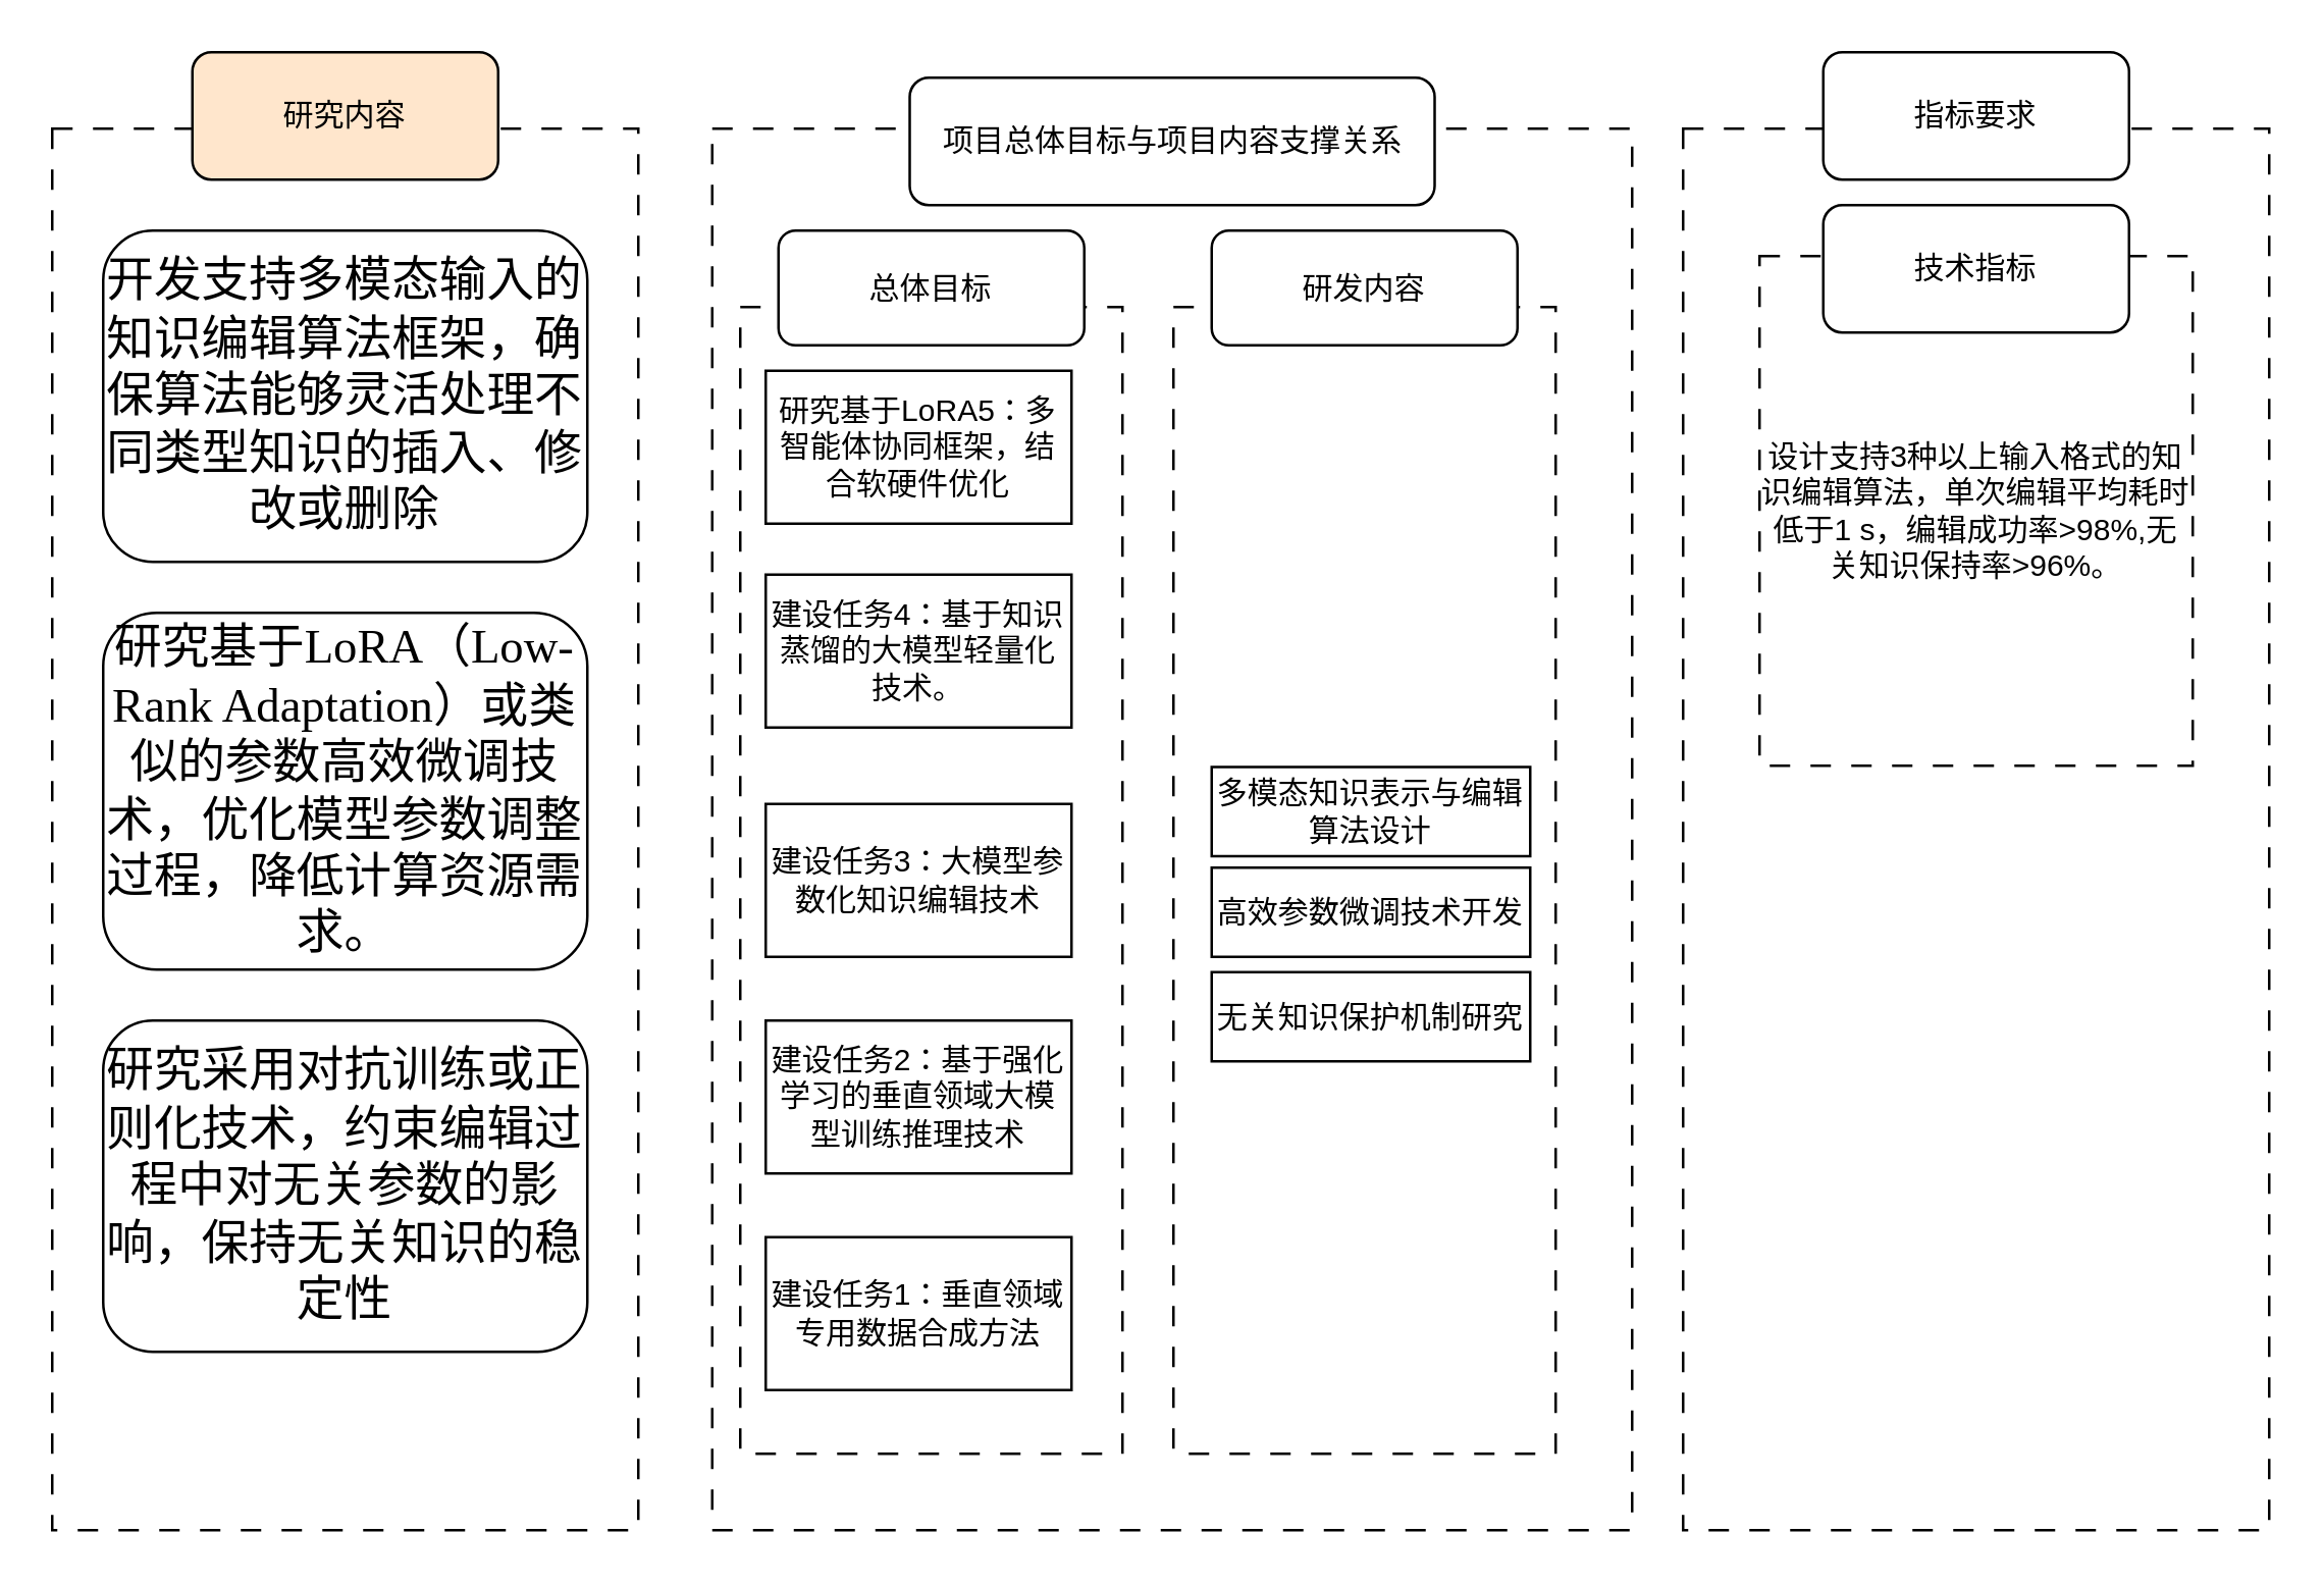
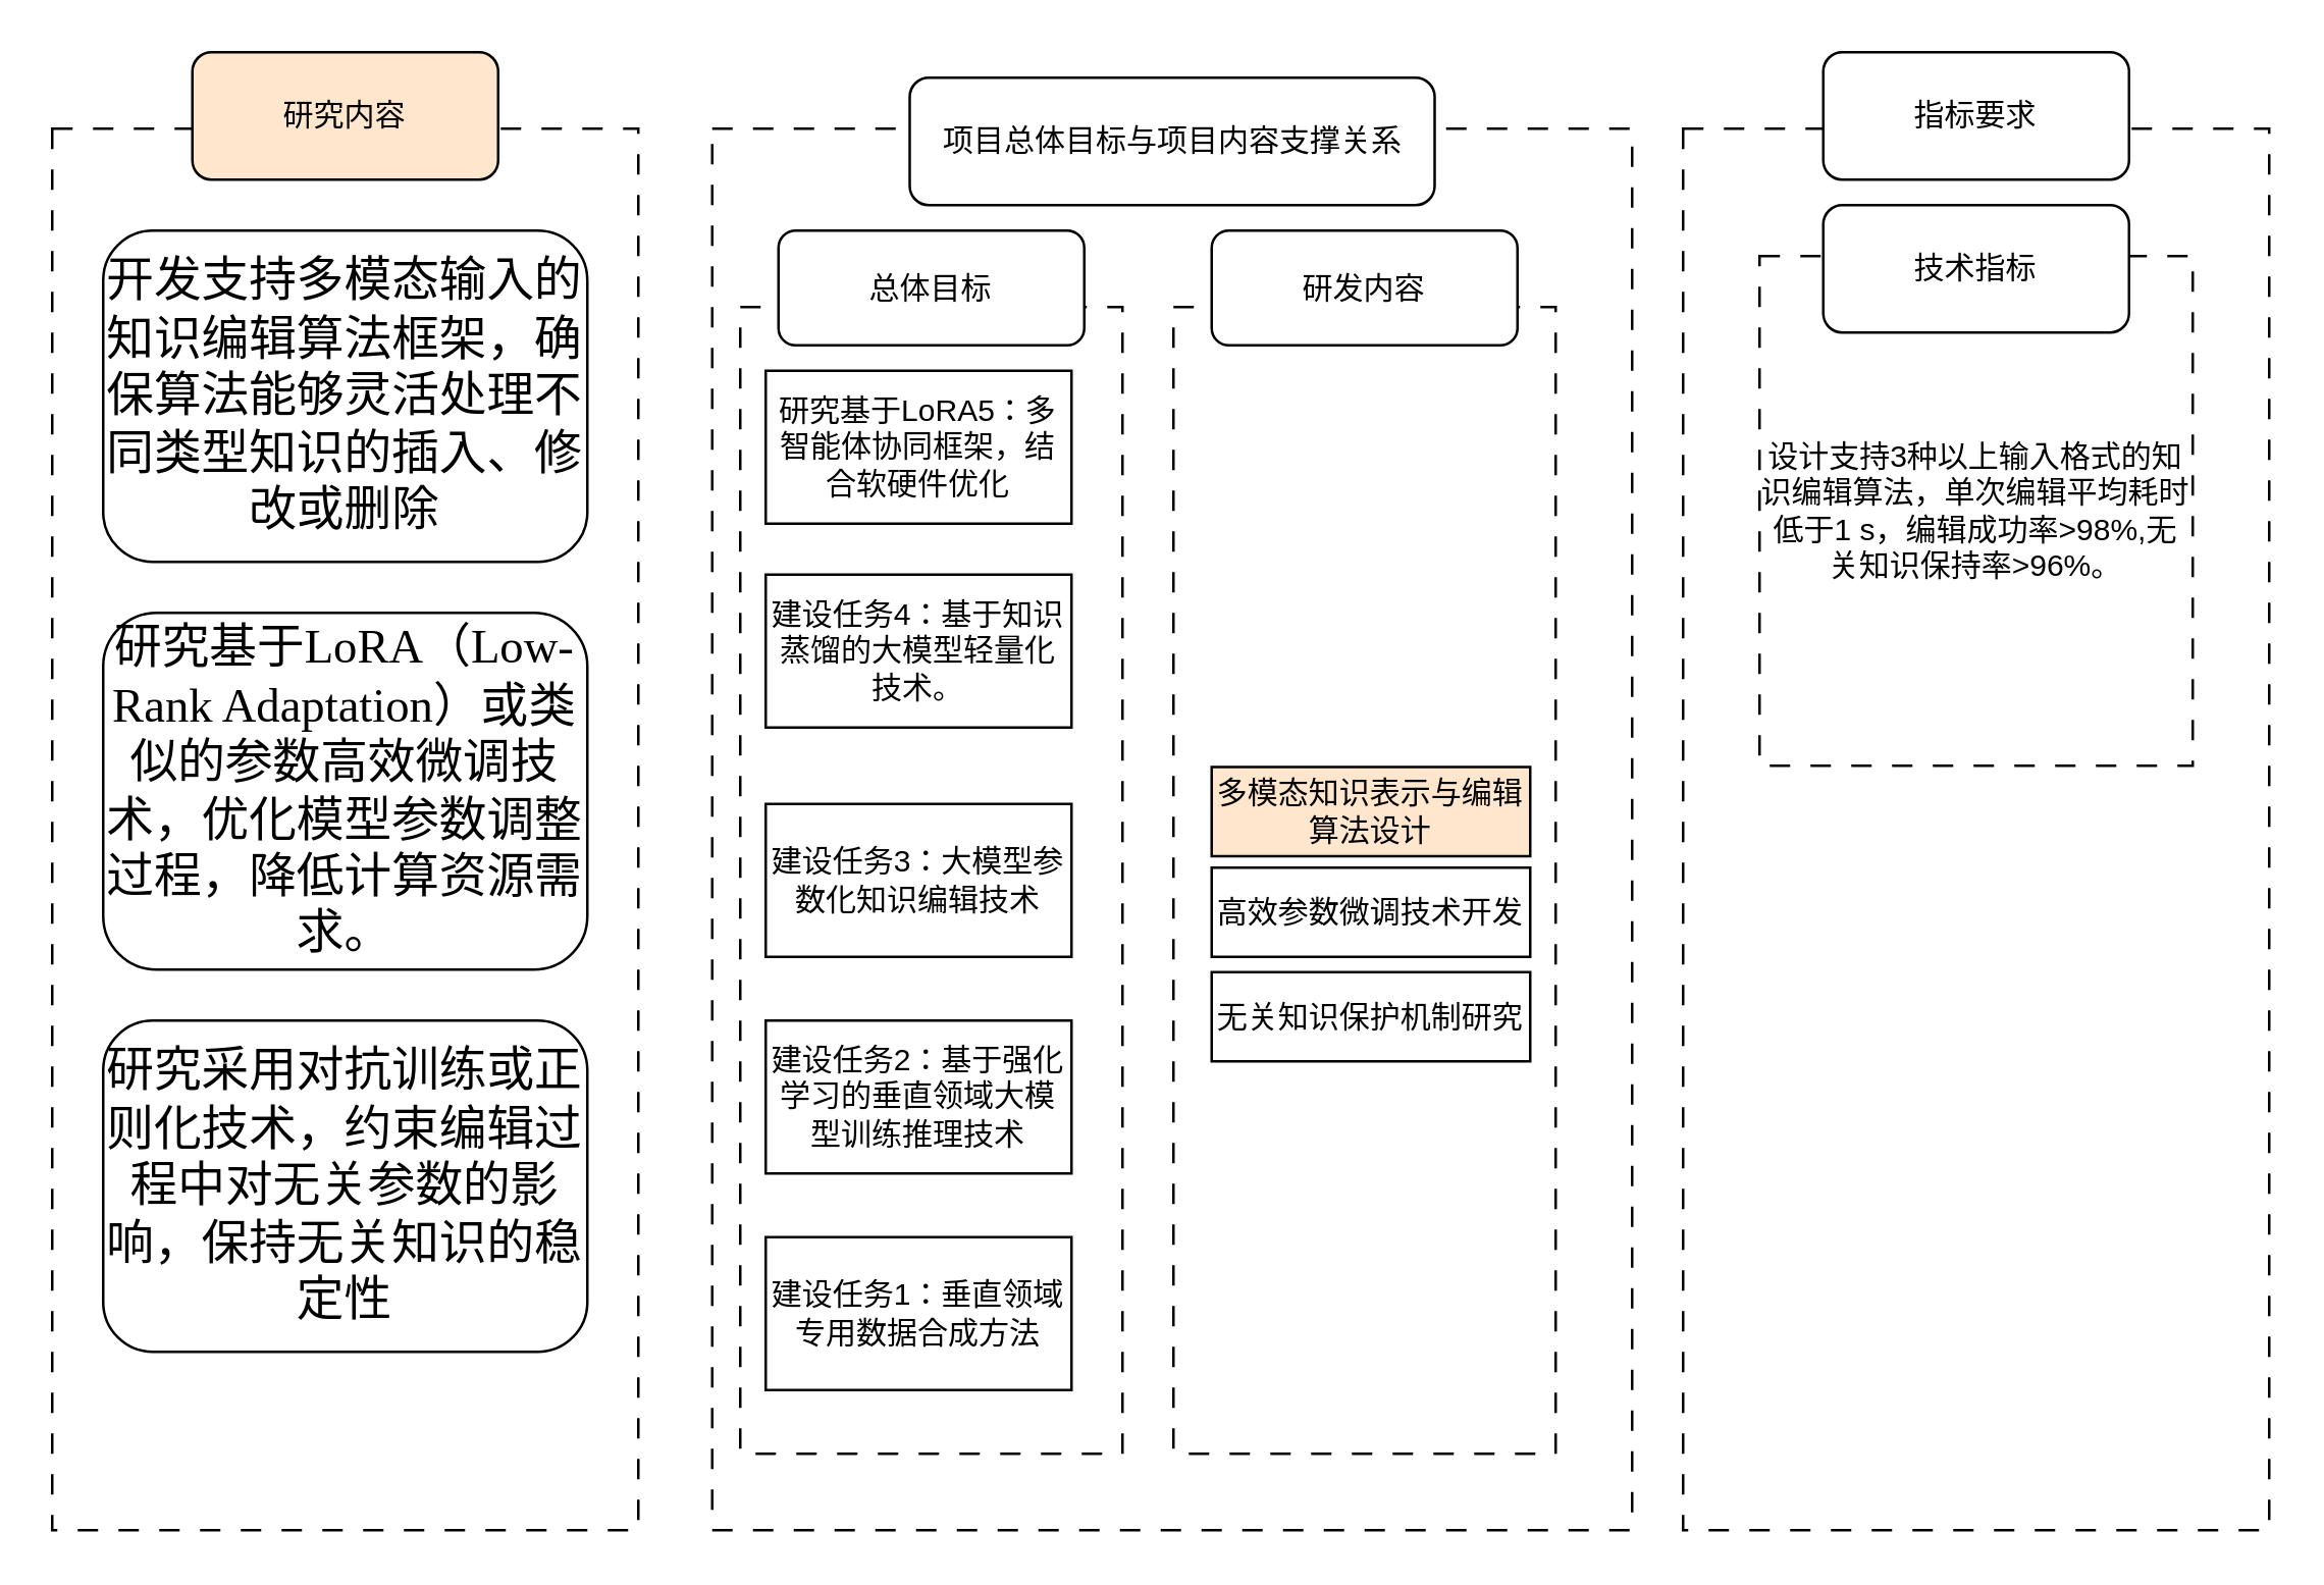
- <mxCell id="18" value="多模态知识表示与编辑算法设计" style="rounded=0;whiteSpace=wrap;html=1;" vertex="1" parent="1"><mxGeometry x="475" y="300.5" width="125" height="35" as="geometry" /></mxCell>
+ <mxCell id="18" value="多模态知识表示与编辑算法设计" style="rounded=0;whiteSpace=wrap;html=1;fillColor=#ffe6cc;" vertex="1" parent="1"><mxGeometry x="475" y="300.5" width="125" height="35" as="geometry" /></mxCell>
